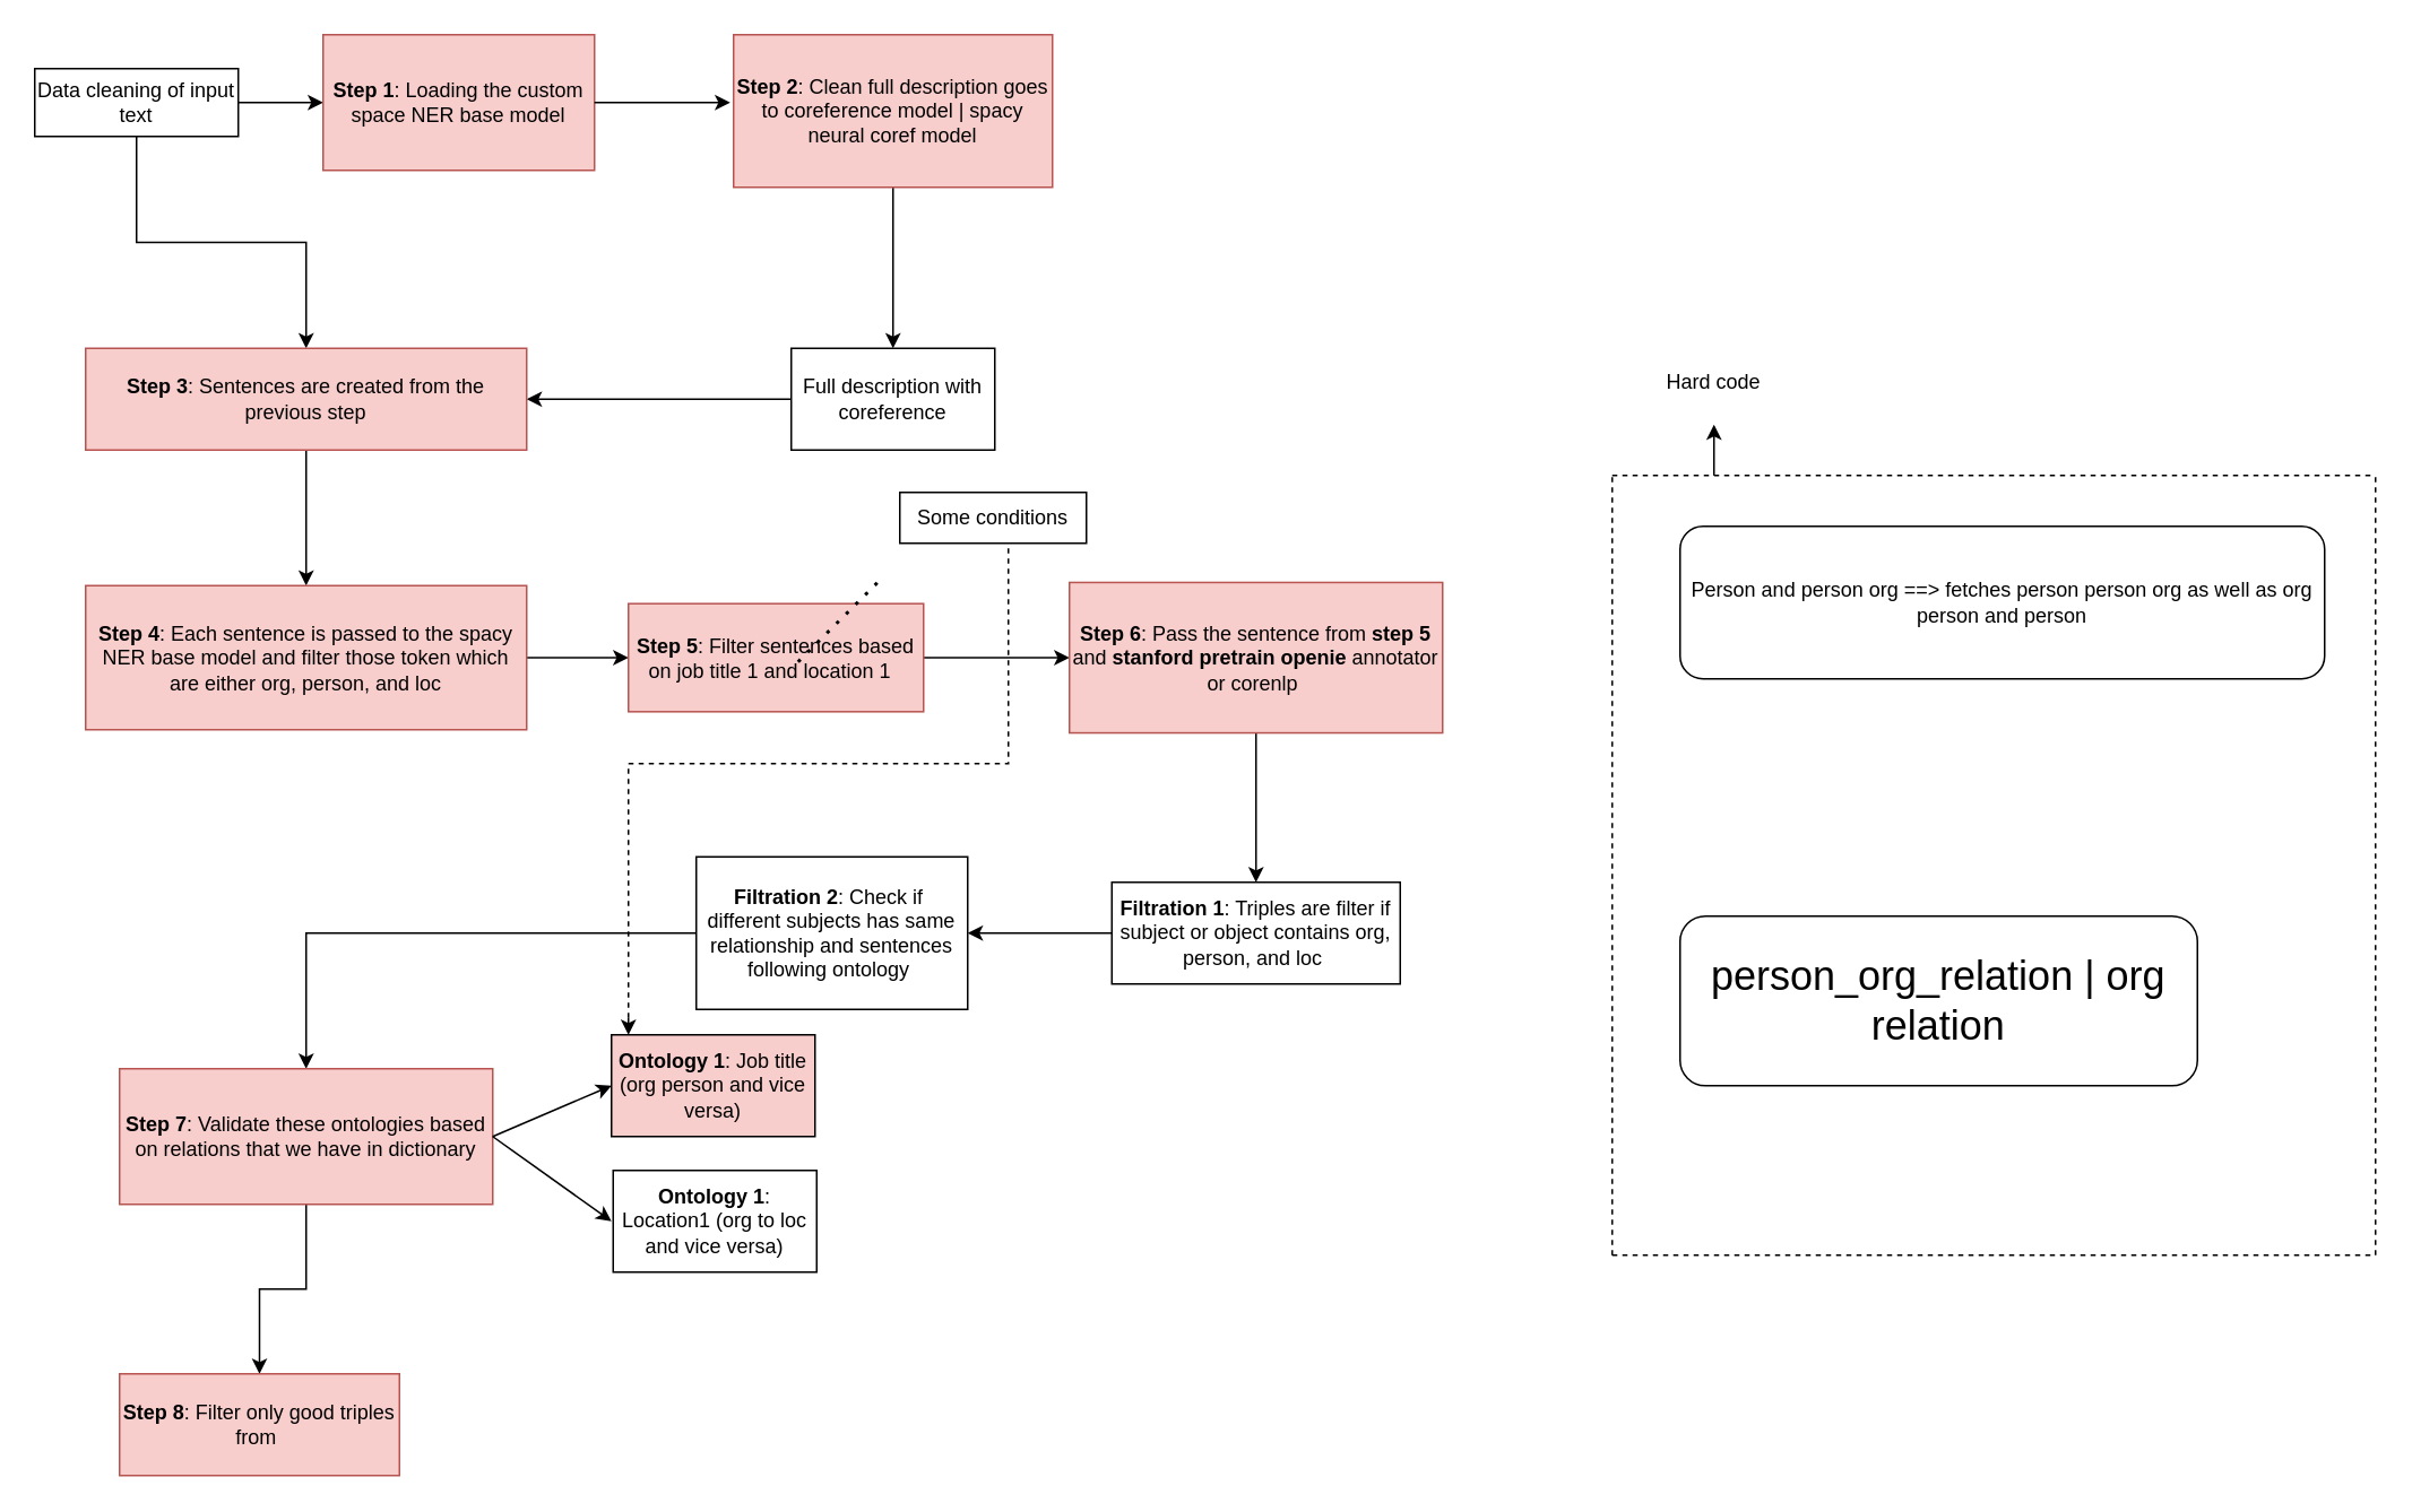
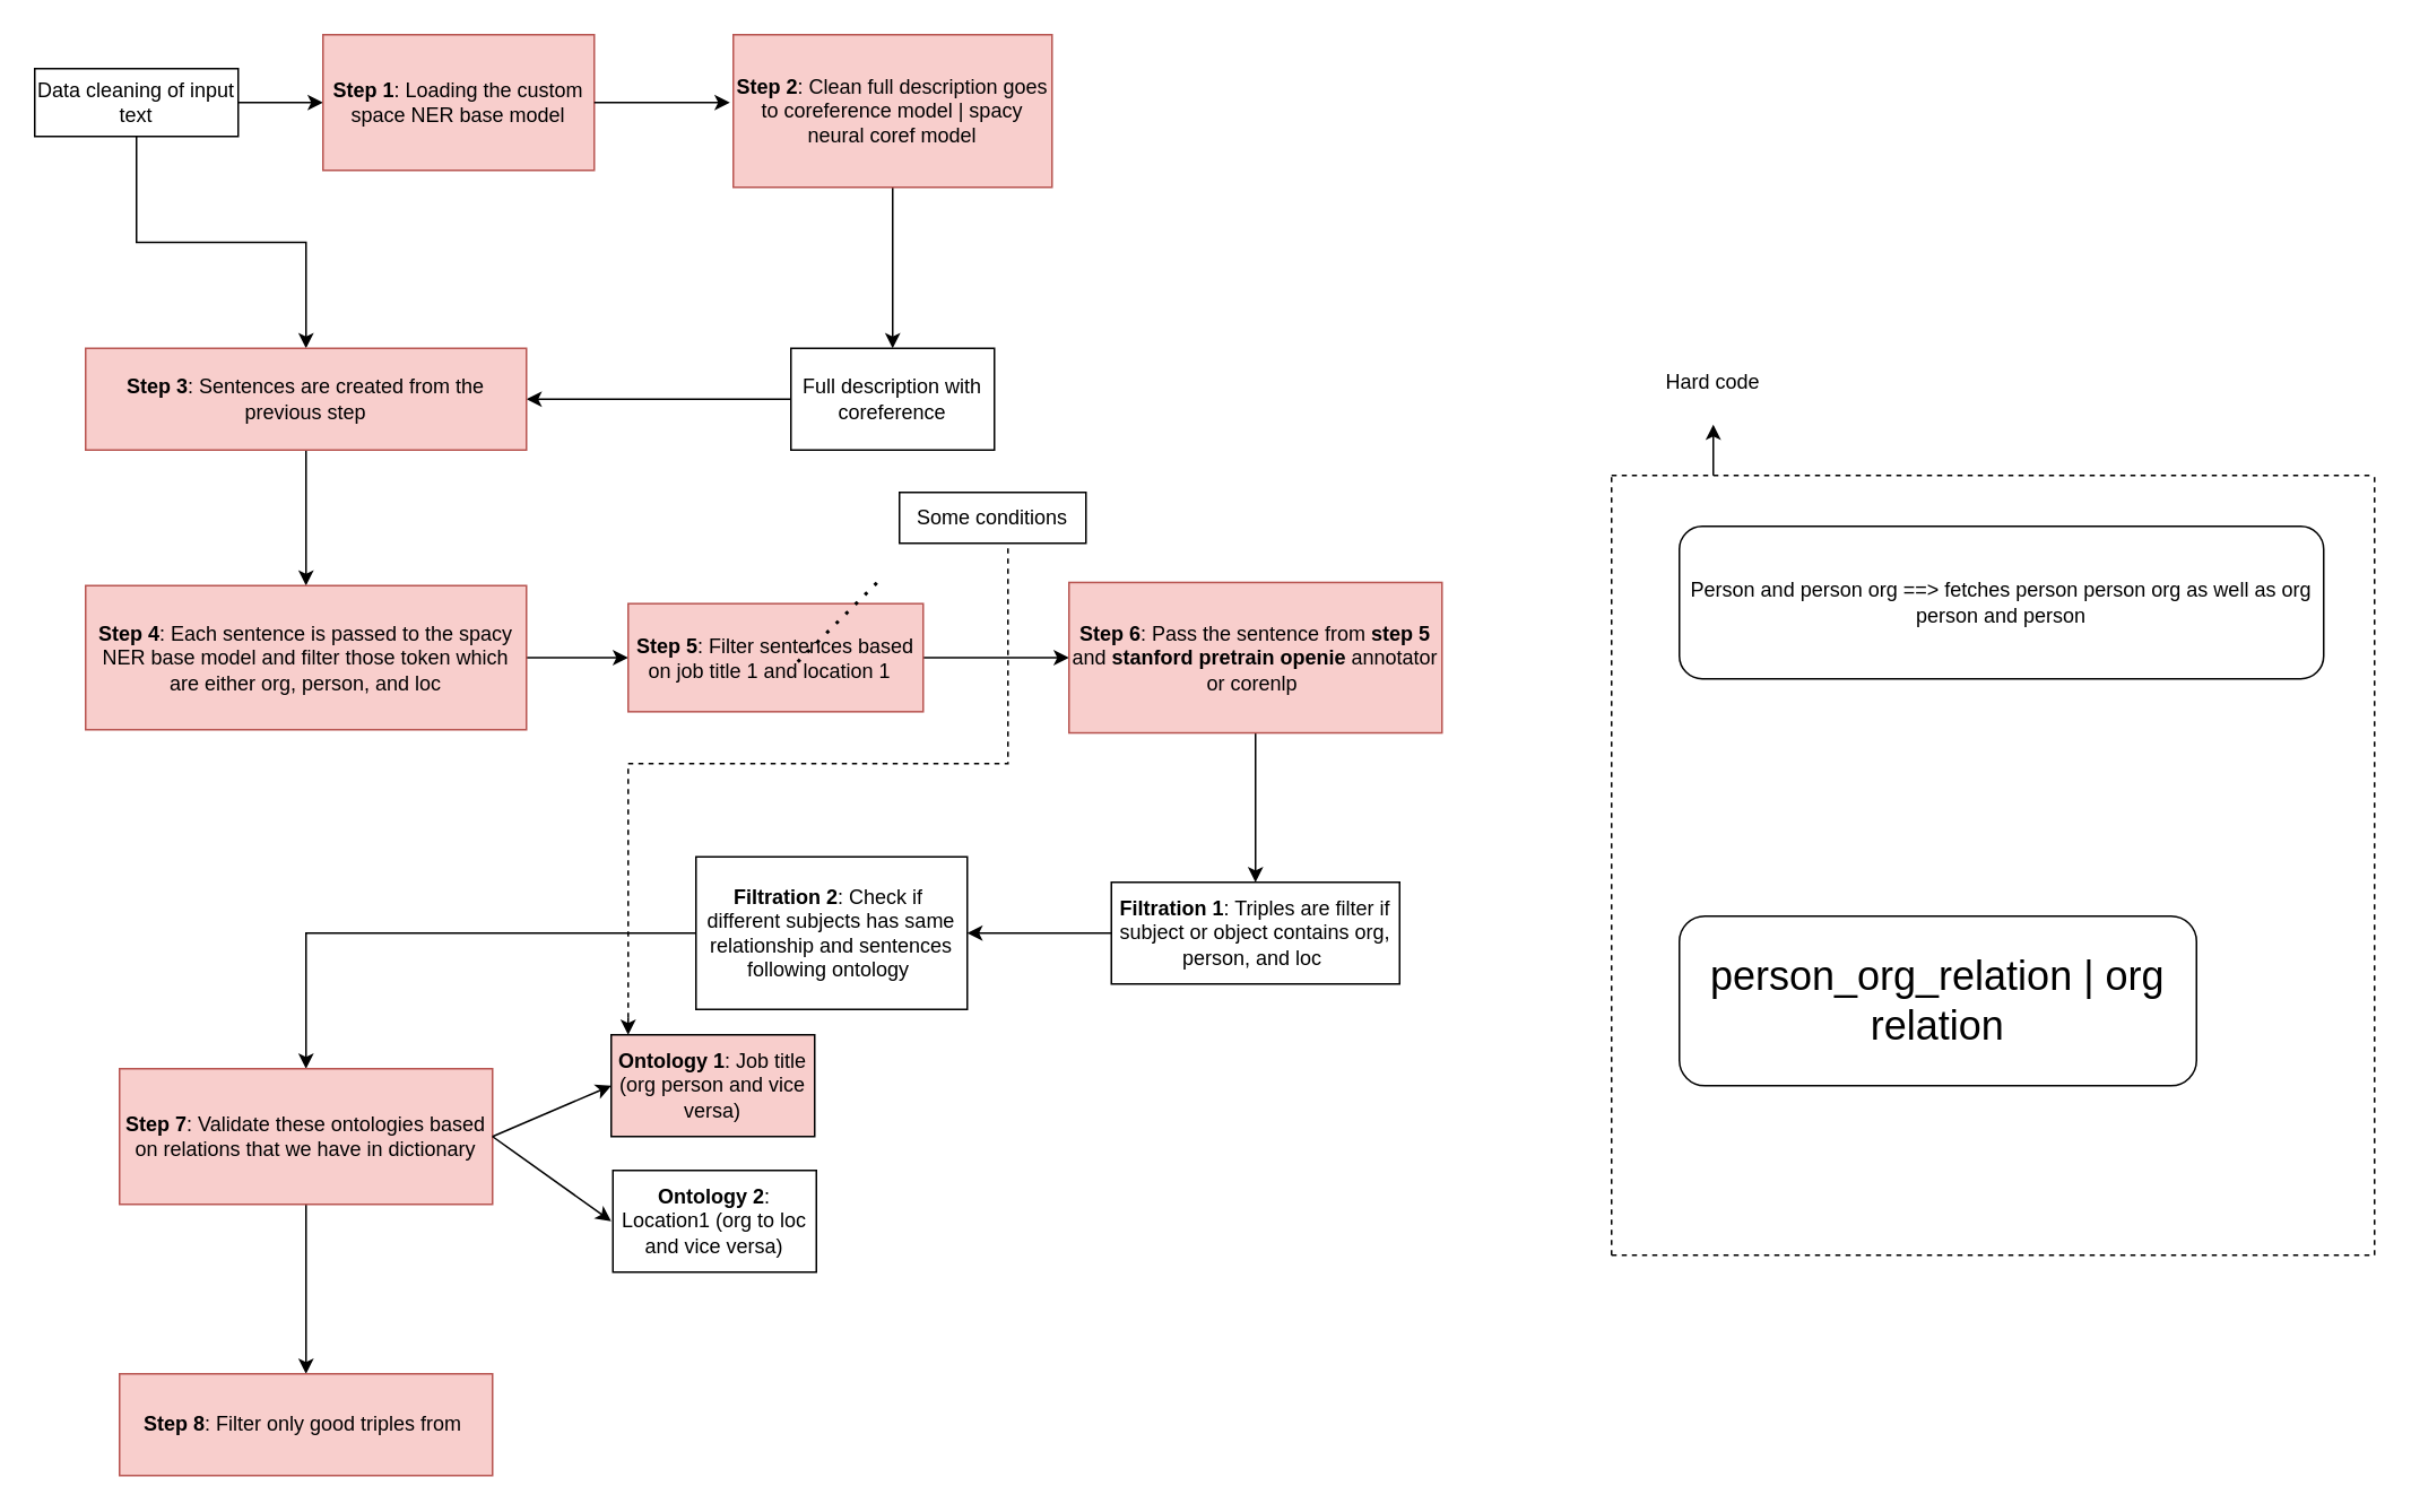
- <mxCell id="29" value="&lt;b&gt;Ontology 1&lt;/b&gt;: Location1 (org to loc and vice versa)" style="rounded=0;whiteSpace=wrap;html=1;" vertex="1" parent="1"><mxGeometry x="361" y="690" width="120" height="60" as="geometry" /></mxCell>
+ <mxCell id="29" value="&lt;b&gt;Ontology 2&lt;/b&gt;: Location1 (org to loc and vice versa)" style="rounded=0;whiteSpace=wrap;html=1;" vertex="1" parent="1"><mxGeometry x="361" y="690" width="120" height="60" as="geometry" /></mxCell>
- <mxCell id="25" value="&lt;b&gt;Step 8&lt;/b&gt;: Filter only good triples from&amp;nbsp;" style="whiteSpace=wrap;html=1;fillColor=#f8cecc;strokeColor=#b85450;rounded=0;" vertex="1" parent="1"><mxGeometry x="70" y="810" width="165" height="60" as="geometry" /></mxCell>
+ <mxCell id="25" value="&lt;b&gt;Step 8&lt;/b&gt;: Filter only good triples from&amp;nbsp;" style="whiteSpace=wrap;html=1;fillColor=#f8cecc;strokeColor=#b85450;rounded=0;" vertex="1" parent="1"><mxGeometry x="70" y="810" width="220" height="60" as="geometry" /></mxCell>
